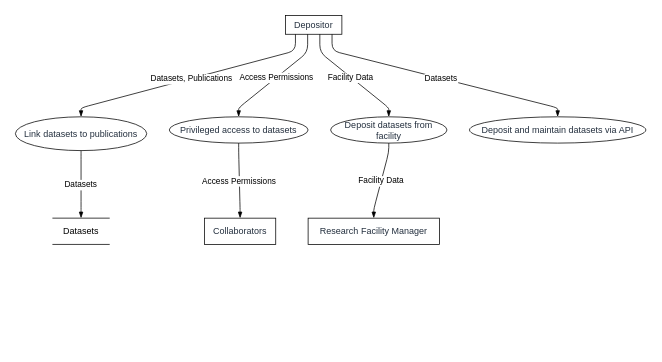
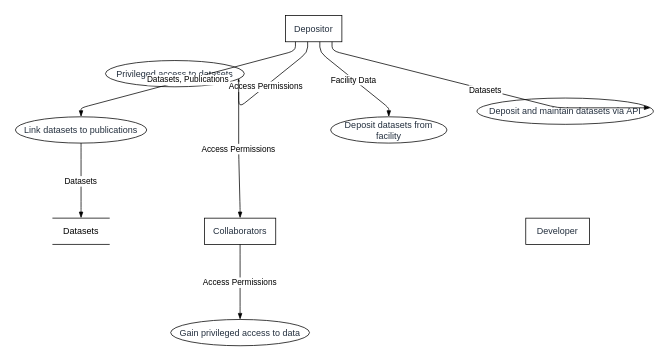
- <mxCell id="2" value="Depositor" style="shape=rectangle;whiteSpace=wrap;html=1;fillColor=#ffffff;strokeColor=#000000;align=center;verticalAlign=middle;fontColor=#232F3E;" vertex="1" parent="1"><mxGeometry x="380" y="20" width="75" height="25" as="geometry" /></mxCell>
+ <mxCell id="2" value="Depositor" style="shape=rectangle;whiteSpace=wrap;html=1;fillColor=#ffffff;strokeColor=#000000;align=center;verticalAlign=middle;fontColor=#232F3E;" vertex="1" parent="1"><mxGeometry x="380" width="75" height="35" as="geometry" y="20" /></mxCell>
- <mxCell id="5" value="Privileged access to datasets" style="shape=ellipse;perimeter=ellipsePerimeter;whiteSpace=wrap;html=1;fillColor=#ffffff;strokeColor=#000000;align=center;verticalAlign=middle;fontColor=#232F3E;" vertex="1" parent="1"><mxGeometry x="225" y="155" width="185" height="35" as="geometry" /></mxCell>
+ <mxCell id="5" value="Privileged access to datasets" style="shape=ellipse;perimeter=ellipsePerimeter;whiteSpace=wrap;html=1;fillColor=#ffffff;strokeColor=#000000;align=center;verticalAlign=middle;fontColor=#232F3E;" vertex="1" parent="1"><mxGeometry x="140" y="80" width="185" height="35" as="geometry" /></mxCell>
- <mxCell id="9" value="Deposit and maintain datasets via API" style="shape=ellipse;perimeter=ellipsePerimeter;whiteSpace=wrap;html=1;fillColor=#ffffff;strokeColor=#000000;align=center;verticalAlign=middle;fontColor=#232F3E;" vertex="1" parent="1"><mxGeometry x="625" y="155" width="235" height="35" as="geometry" /></mxCell>
+ <mxCell id="9" value="Deposit and maintain datasets via API" style="shape=ellipse;perimeter=ellipsePerimeter;whiteSpace=wrap;html=1;fillColor=#ffffff;strokeColor=#000000;align=center;verticalAlign=middle;fontColor=#232F3E;" vertex="1" parent="1"><mxGeometry x="635" y="130" width="235" height="35" as="geometry" /></mxCell>
- <mxCell id="3" value="Link datasets to publications" style="shape=ellipse;perimeter=ellipsePerimeter;whiteSpace=wrap;html=1;fillColor=#ffffff;strokeColor=#000000;align=center;verticalAlign=middle;fontColor=#232F3E;" vertex="1" parent="1"><mxGeometry x="20" y="155" width="175" height="45" as="geometry" /></mxCell>
+ <mxCell id="3" value="Link datasets to publications" style="shape=ellipse;perimeter=ellipsePerimeter;whiteSpace=wrap;html=1;fillColor=#ffffff;strokeColor=#000000;align=center;verticalAlign=middle;fontColor=#232F3E;" vertex="1" parent="1"><mxGeometry y="155" width="175" height="35" as="geometry" x="20" /></mxCell>
- <mxCell id="17" value="Facility Data" style="endArrow=blockThin;endFill=1;fontSize=11;orthogonal=1;noEdgeStyle=1;" edge="1" parent="1" source="7" target="8"><mxGeometry relative="1" as="geometry"><Array as="points"><mxPoint x="517.5" y="202" /><mxPoint x="497.5" y="278" /></Array></mxGeometry></mxCell>
- <mxCell id="8" value="Research Facility Manager" style="shape=rectangle;whiteSpace=wrap;html=1;fillColor=#ffffff;strokeColor=#000000;align=center;verticalAlign=middle;fontColor=#232F3E;" vertex="1" parent="1"><mxGeometry x="410" y="290" width="175" height="35" as="geometry" /></mxCell>
+ <mxCell id="10" value="Developer" style="shape=rectangle;whiteSpace=wrap;html=1;fillColor=#ffffff;strokeColor=#000000;align=center;verticalAlign=middle;fontColor=#232F3E;" vertex="1" parent="1"><mxGeometry x="700" y="290" width="85" height="35" as="geometry" /></mxCell>
+ <mxCell id="19" value="Access Permissions" style="endArrow=blockThin;endFill=1;fontSize=11;orthogonal=1;noEdgeStyle=1;" edge="1" parent="1" source="6" target="11"><mxGeometry relative="1" as="geometry"><Array as="points"><mxPoint x="319.375" y="337" /><mxPoint x="319.375" y="413" /></Array></mxGeometry></mxCell>
+ <mxCell id="11" value="Gain privileged access to data" style="shape=ellipse;perimeter=ellipsePerimeter;whiteSpace=wrap;html=1;fillColor=#ffffff;strokeColor=#000000;align=center;verticalAlign=middle;fontColor=#232F3E;" vertex="1" parent="1"><mxGeometry x="226.875" y="425" width="185" height="35" as="geometry" /></mxCell>
